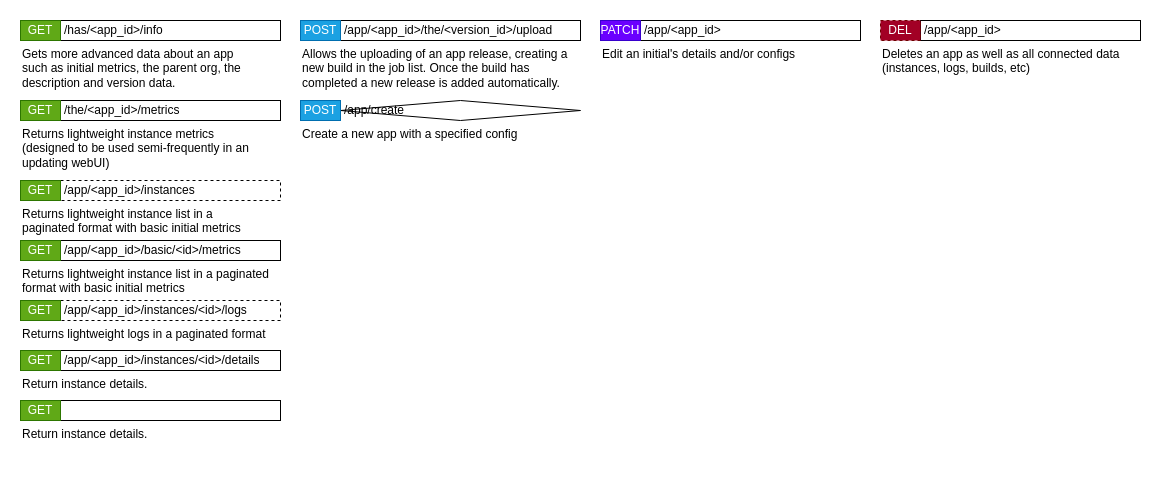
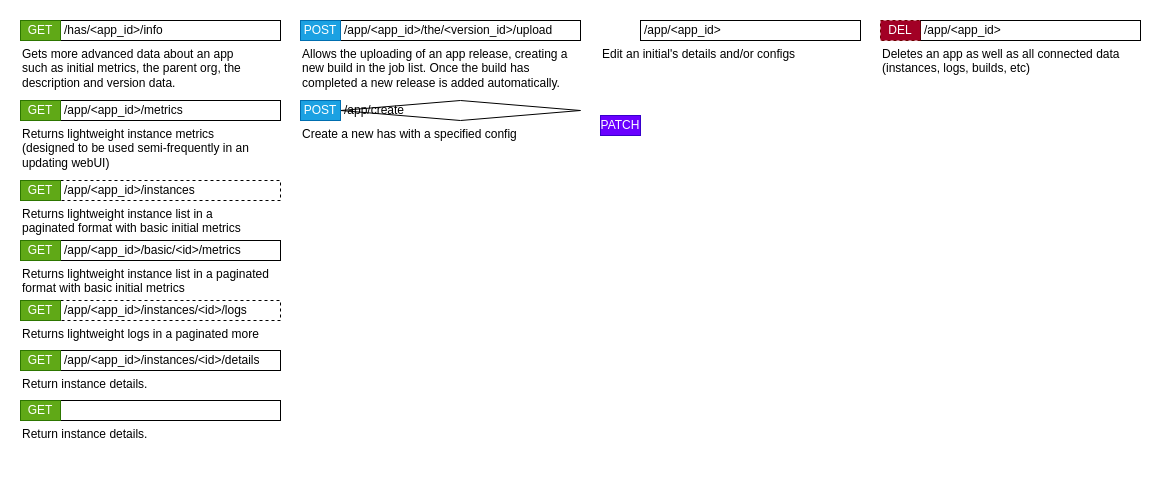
- <mxCell id="40" value="PATCH" style="rounded=0;whiteSpace=wrap;html=1;fillColor=#6a00ff;fontColor=#ffffff;strokeColor=#3700CC;spacing=0;spacingTop=-1;align=center;" parent="1" vertex="1"><mxGeometry x="600" y="20" width="40" height="20" as="geometry" /></mxCell>
+ <mxCell id="40" value="PATCH" style="rounded=0;whiteSpace=wrap;html=1;fillColor=#6a00ff;fontColor=#ffffff;strokeColor=#3700CC;spacing=0;spacingTop=-1;align=center;" parent="1" vertex="1"><mxGeometry x="600" y="115" width="40" height="20" as="geometry" /></mxCell>
- <mxCell id="9" value="/the/&amp;lt;app_id&amp;gt;/metrics" style="rounded=0;whiteSpace=wrap;html=1;spacing=0;spacingTop=-1;align=left;spacingLeft=4;" parent="8" vertex="1"><mxGeometry width="220.0" height="20" as="geometry" /></mxCell>
+ <mxCell id="9" value="/app/&amp;lt;app_id&amp;gt;/metrics" style="rounded=0;whiteSpace=wrap;html=1;spacing=0;spacingTop=-1;align=left;spacingLeft=4;" parent="8" vertex="1"><mxGeometry width="220.0" height="20" as="geometry" /></mxCell>
- <mxCell id="17" value="Create a new app with a specified config" style="text;html=1;strokeColor=none;fillColor=none;align=left;verticalAlign=top;whiteSpace=wrap;rounded=0;" parent="1" vertex="1"><mxGeometry x="300" y="120" width="280" height="30" as="geometry" /></mxCell>
+ <mxCell id="17" value="Create a new has with a specified config" style="text;html=1;strokeColor=none;fillColor=none;align=left;verticalAlign=top;whiteSpace=wrap;rounded=0;" parent="1" vertex="1"><mxGeometry x="300" y="120" width="280" height="30" as="geometry" /></mxCell>
- <mxCell id="29" value="Returns lightweight logs in a paginated format" style="text;html=1;strokeColor=none;fillColor=none;align=left;verticalAlign=top;whiteSpace=wrap;rounded=0;" parent="1" vertex="1"><mxGeometry x="20" y="320" width="260" height="20" as="geometry" /></mxCell>
+ <mxCell id="29" value="Returns lightweight logs in a paginated more" style="text;html=1;strokeColor=none;fillColor=none;align=left;verticalAlign=top;whiteSpace=wrap;rounded=0;" parent="1" vertex="1"><mxGeometry x="20" y="320" width="260" height="20" as="geometry" /></mxCell>
